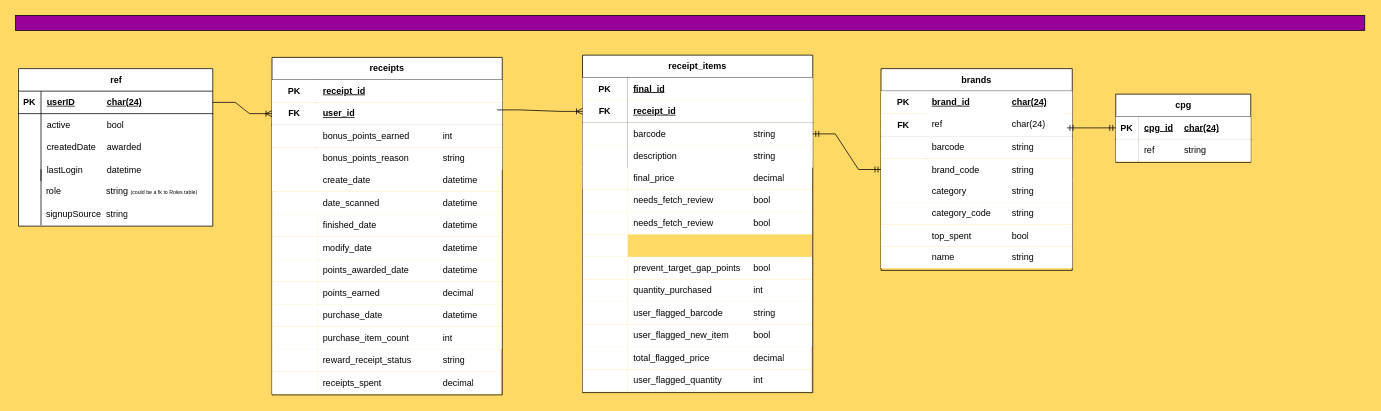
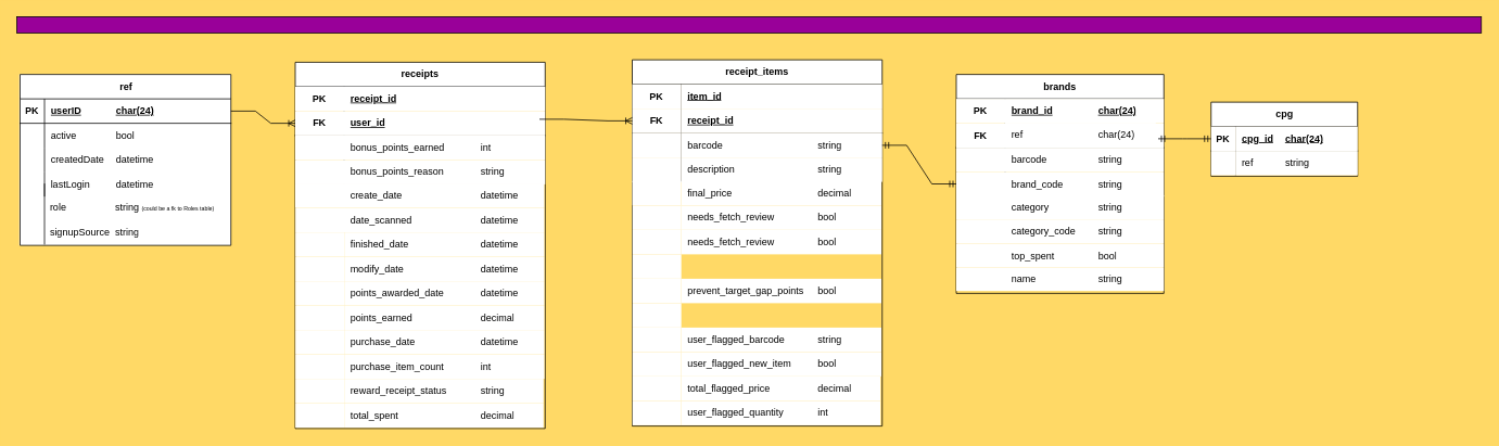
- <mxCell id="26" value="final_id" style="shape=partialRectangle;connectable=0;fillColor=default;top=0;left=0;bottom=0;right=0;align=left;spacingLeft=6;fontStyle=5;overflow=hidden;html=1;whiteSpace=wrap;" vertex="1" parent="24"><mxGeometry x="60" width="247" height="30" as="geometry"><mxRectangle width="247" height="30" as="alternateBounds" /></mxGeometry></mxCell>
+ <mxCell id="26" value="item_id" style="shape=partialRectangle;connectable=0;fillColor=default;top=0;left=0;bottom=0;right=0;align=left;spacingLeft=6;fontStyle=5;overflow=hidden;html=1;whiteSpace=wrap;" vertex="1" parent="24"><mxGeometry x="60" width="247" height="30" as="geometry"><mxRectangle width="247" height="30" as="alternateBounds" /></mxGeometry></mxCell>
- <mxCell id="12" value="createdDate&lt;span style=&quot;white-space: pre;&quot;&gt;&#09;&lt;/span&gt;awarded" style="shape=partialRectangle;connectable=0;fillColor=none;top=0;left=0;bottom=0;right=0;align=left;spacingLeft=6;overflow=hidden;whiteSpace=wrap;html=1;" vertex="1" parent="10"><mxGeometry x="30" width="229" height="30" as="geometry"><mxRectangle width="229" height="30" as="alternateBounds" /></mxGeometry></mxCell>
+ <mxCell id="12" value="createdDate&lt;span style=&quot;white-space: pre;&quot;&gt;&#09;&lt;/span&gt;datetime" style="shape=partialRectangle;connectable=0;fillColor=none;top=0;left=0;bottom=0;right=0;align=left;spacingLeft=6;overflow=hidden;whiteSpace=wrap;html=1;" vertex="1" parent="10"><mxGeometry x="30" width="229" height="30" as="geometry"><mxRectangle width="229" height="30" as="alternateBounds" /></mxGeometry></mxCell>
- <mxCell id="44" value="quantity_purchased&lt;span style=&quot;white-space: pre;&quot;&gt;&#09;&lt;span style=&quot;white-space: pre;&quot;&gt;&#09;&lt;/span&gt;&lt;span style=&quot;white-space: pre;&quot;&gt;&#09;&lt;/span&gt;i&lt;/span&gt;nt" style="shape=partialRectangle;connectable=0;fillColor=default;top=0;left=0;bottom=0;right=0;align=left;spacingLeft=6;overflow=hidden;html=1;whiteSpace=wrap;" vertex="1" parent="22"><mxGeometry x="60.24" y="299" width="245.76" height="30" as="geometry"><mxRectangle width="157.759" height="30" as="alternateBounds" /></mxGeometry></mxCell>
- <mxCell id="88" value="receipts_spent&lt;span style=&quot;white-space: pre;&quot;&gt;&#09;&lt;/span&gt;&lt;span style=&quot;white-space: pre;&quot;&gt;&#09;&lt;/span&gt;&lt;span style=&quot;white-space: pre;&quot;&gt;&#09;&lt;/span&gt;&lt;span style=&quot;white-space: pre;&quot;&gt;&#09;&lt;/span&gt;decimal" style="shape=partialRectangle;connectable=0;fillColor=default;top=0;left=0;bottom=0;right=0;align=left;spacingLeft=6;overflow=hidden;html=1;whiteSpace=wrap;" vertex="1" parent="55"><mxGeometry x="60.24" y="419" width="244.76" height="30" as="geometry"><mxRectangle width="157.759" height="30" as="alternateBounds" /></mxGeometry></mxCell>
+ <mxCell id="88" value="total_spent&lt;span style=&quot;white-space: pre;&quot;&gt;&#09;&lt;/span&gt;&lt;span style=&quot;white-space: pre;&quot;&gt;&#09;&lt;/span&gt;&lt;span style=&quot;white-space: pre;&quot;&gt;&#09;&lt;/span&gt;&lt;span style=&quot;white-space: pre;&quot;&gt;&#09;&lt;/span&gt;decimal" style="shape=partialRectangle;connectable=0;fillColor=default;top=0;left=0;bottom=0;right=0;align=left;spacingLeft=6;overflow=hidden;html=1;whiteSpace=wrap;" vertex="1" parent="55"><mxGeometry x="60.24" y="419" width="244.76" height="30" as="geometry"><mxRectangle width="157.759" height="30" as="alternateBounds" /></mxGeometry></mxCell>
